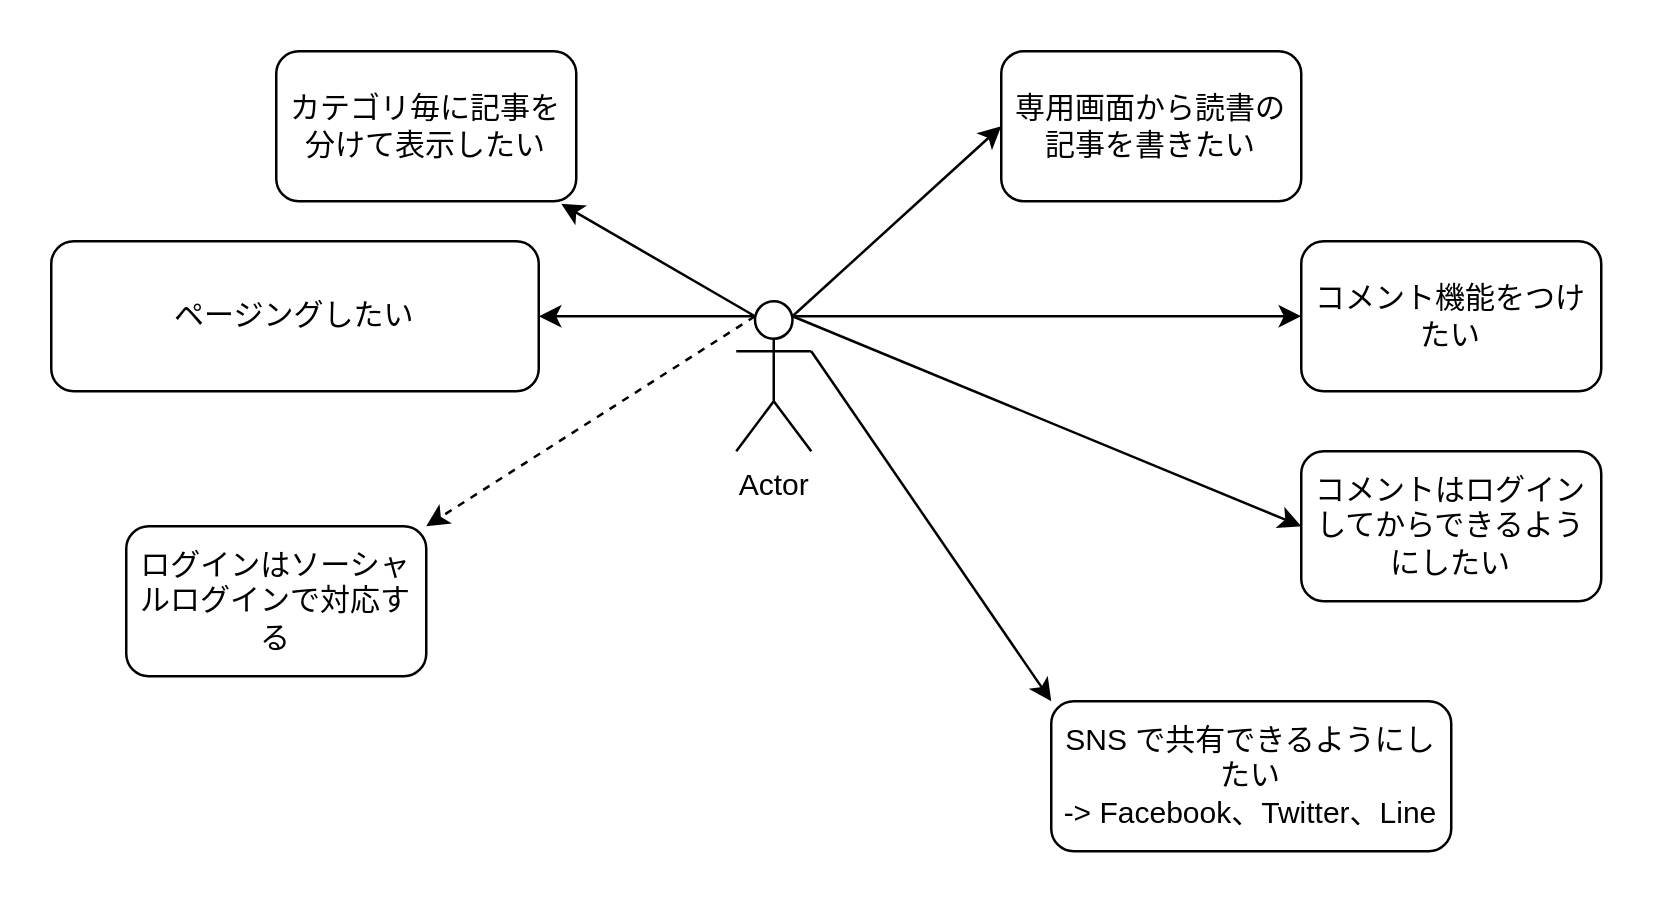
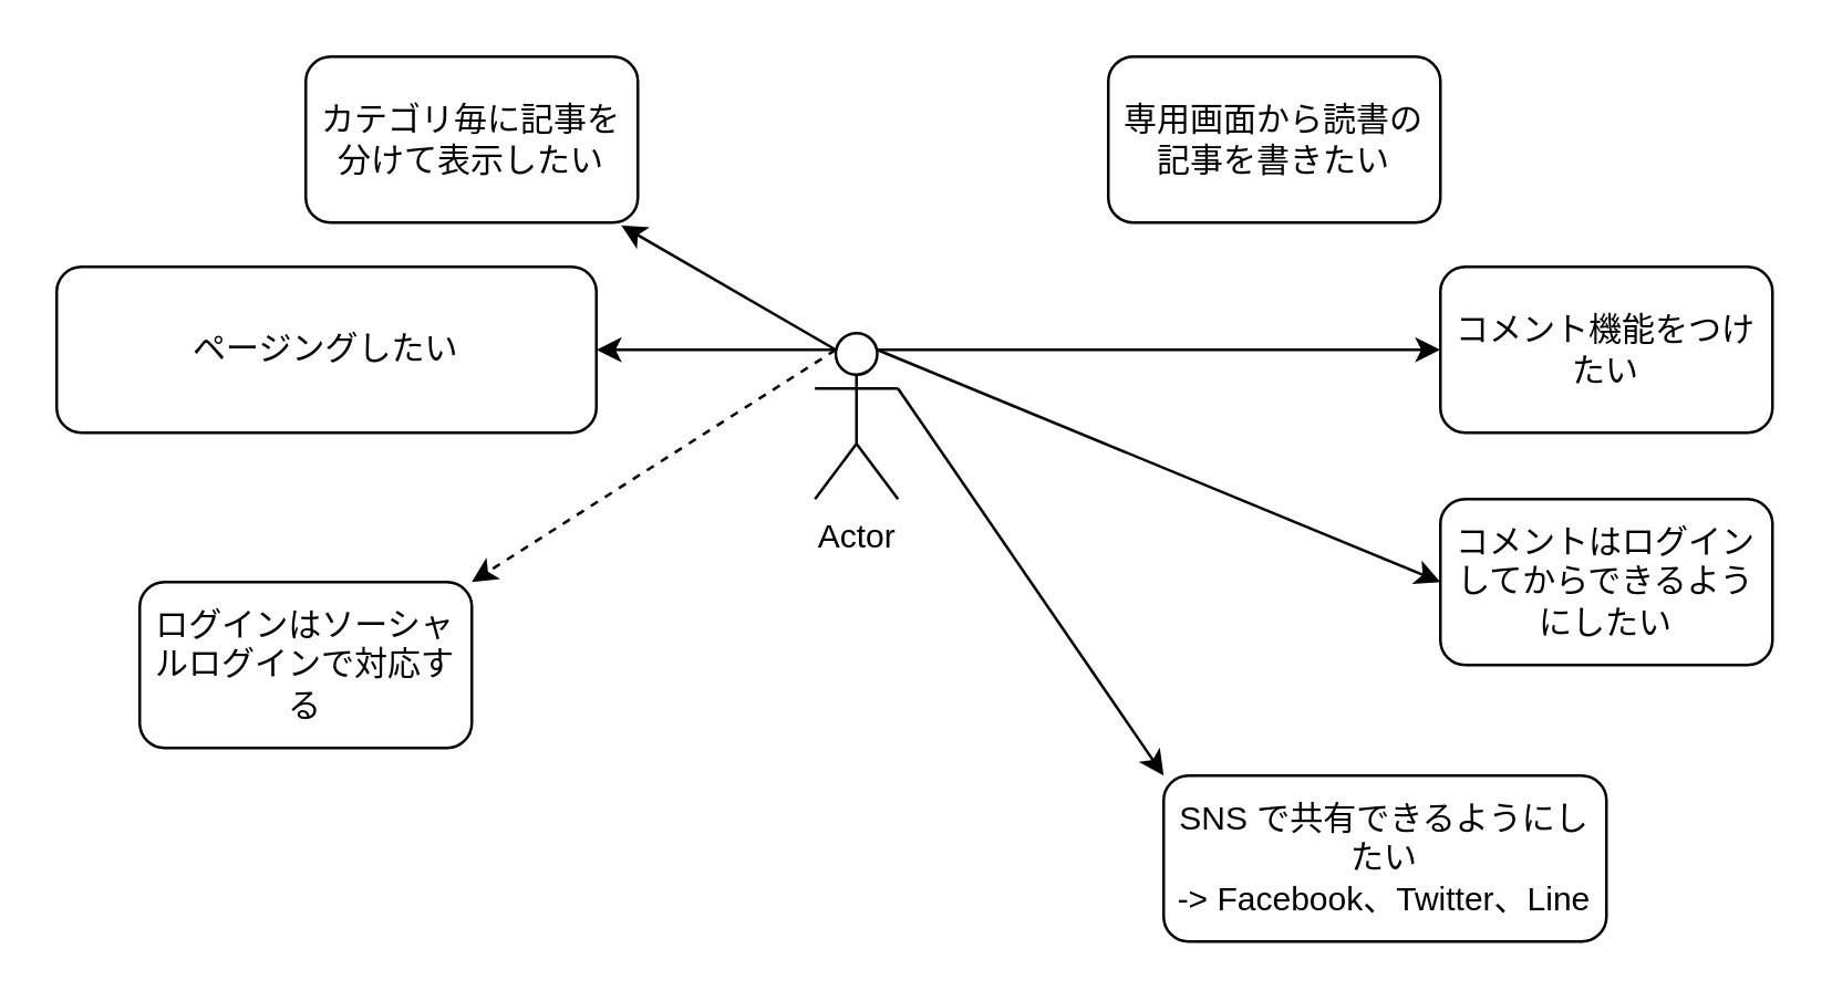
- <mxCell id="4" value="" style="endArrow=classic;html=1;rounded=0;exitX=0.75;exitY=0.1;exitDx=0;exitDy=0;exitPerimeter=0;entryX=0;entryY=0.5;entryDx=0;entryDy=0;" edge="1" parent="1" source="2" target="3"><mxGeometry width="50" height="50" relative="1" as="geometry"><mxPoint x="300" y="120" as="sourcePoint" /><mxPoint x="400" y="80" as="targetPoint" /></mxGeometry></mxCell>
